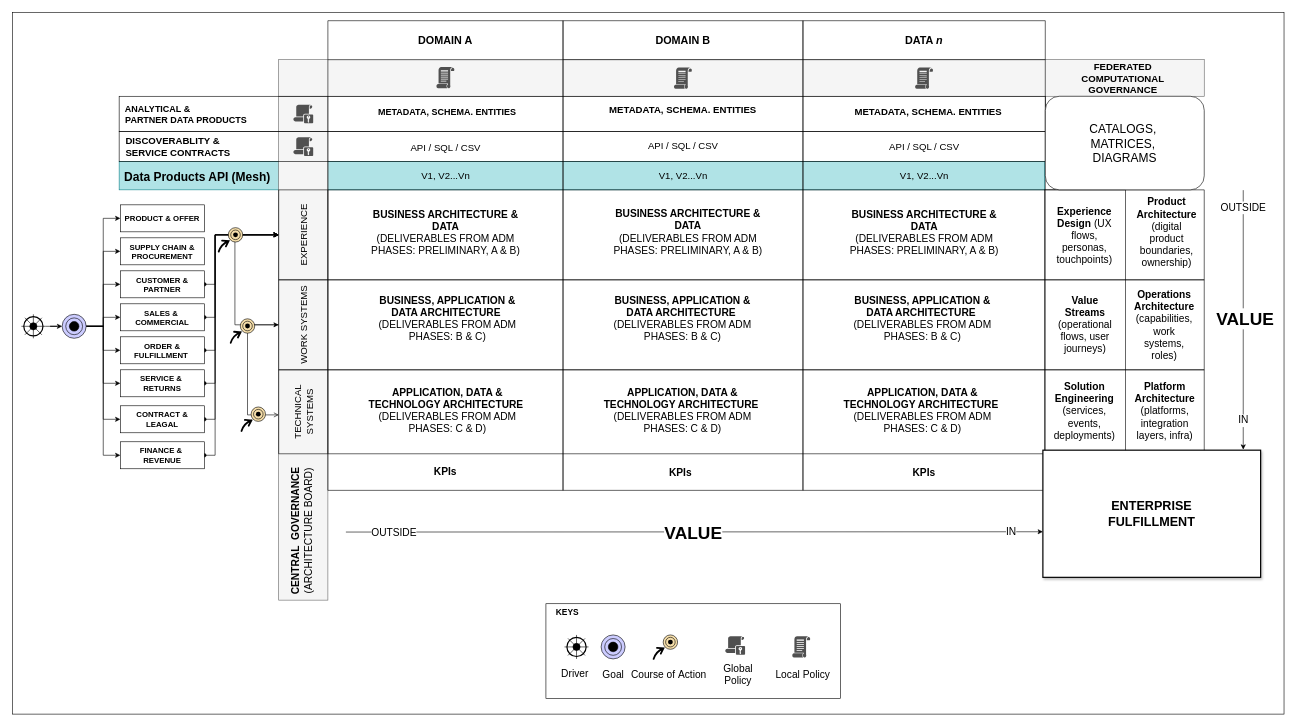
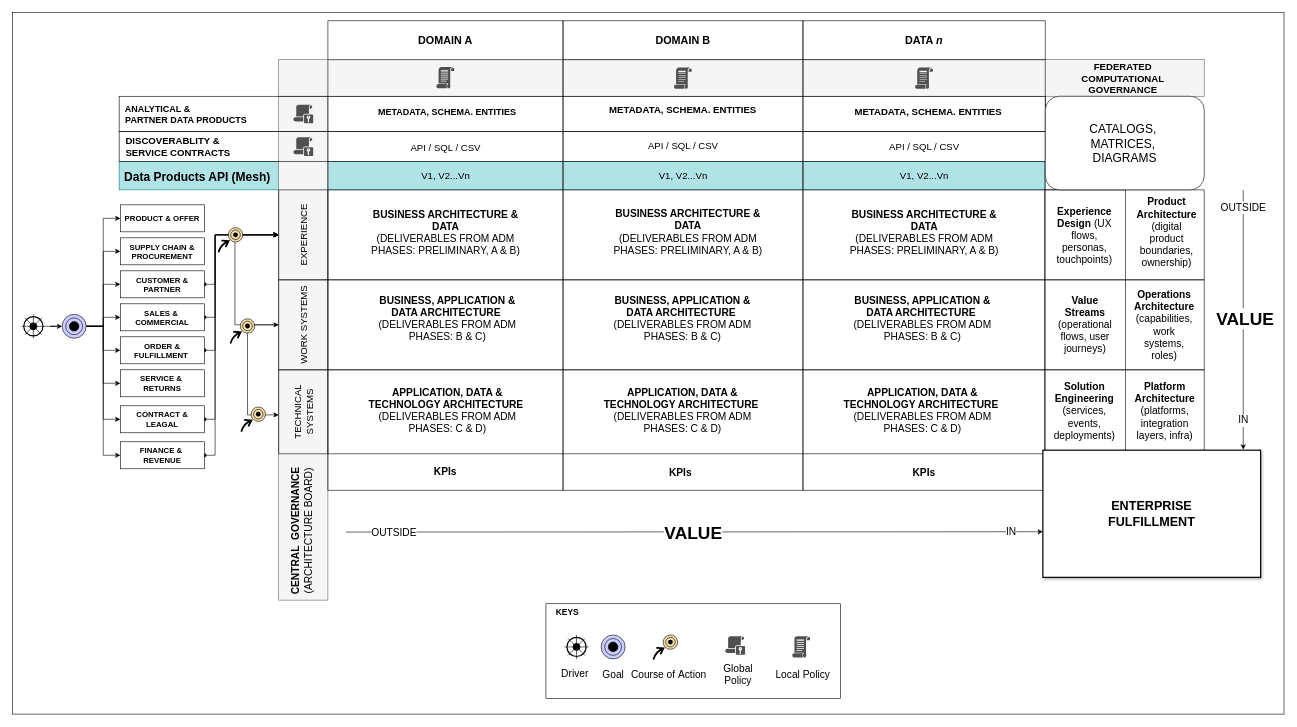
- <mxCell id="15" style="edgeStyle=orthogonalEdgeStyle;rounded=0;orthogonalLoop=1;jettySize=auto;html=1;entryX=0;entryY=0.5;entryDx=0;entryDy=0;startArrow=oval;startFill=1;endArrow=open;" parent="1" source="16" target="23" edge="1"><mxGeometry relative="1" as="geometry"><Array as="points"><mxPoint x="358" y="583" /><mxPoint x="358" y="391" /></Array></mxGeometry></mxCell>
+ <mxCell id="15" style="edgeStyle=orthogonalEdgeStyle;rounded=0;orthogonalLoop=1;jettySize=auto;html=1;entryX=0;entryY=0.5;entryDx=0;entryDy=0;startArrow=oval;startFill=1;" parent="1" source="16" target="23" edge="1"><mxGeometry relative="1" as="geometry"><Array as="points"><mxPoint x="358" y="583" /><mxPoint x="358" y="391" /></Array></mxGeometry></mxCell>
- <mxCell id="17" style="edgeStyle=orthogonalEdgeStyle;rounded=0;orthogonalLoop=1;jettySize=auto;html=1;entryX=0;entryY=0.5;entryDx=0;entryDy=0;startArrow=oval;startFill=1;" parent="1" source="18" target="23" edge="1"><mxGeometry relative="1" as="geometry"><Array as="points"><mxPoint x="358" y="639" /><mxPoint x="358" y="391" /></Array></mxGeometry></mxCell>
- <mxCell id="60" style="edgeStyle=orthogonalEdgeStyle;rounded=0;orthogonalLoop=1;jettySize=auto;html=1;entryX=0;entryY=0.537;entryDx=0;entryDy=0;entryPerimeter=0;exitX=0;exitY=0.5;exitDx=0;exitDy=0;endArrow=open;" parent="1" source="25" target="30" edge="1"><mxGeometry relative="1" as="geometry"><Array as="points"><mxPoint x="412" y="541" /><mxPoint x="412" y="691" /></Array><mxPoint x="424" y="546.529" as="sourcePoint" /></mxGeometry></mxCell>
+ <mxCell id="60" style="edgeStyle=orthogonalEdgeStyle;rounded=0;orthogonalLoop=1;jettySize=auto;html=1;entryX=0;entryY=0.537;entryDx=0;entryDy=0;entryPerimeter=0;exitX=0;exitY=0.5;exitDx=0;exitDy=0;" parent="1" source="25" target="30" edge="1"><mxGeometry relative="1" as="geometry"><Array as="points"><mxPoint x="412" y="541" /><mxPoint x="412" y="691" /></Array><mxPoint x="424" y="546.529" as="sourcePoint" /></mxGeometry></mxCell>
